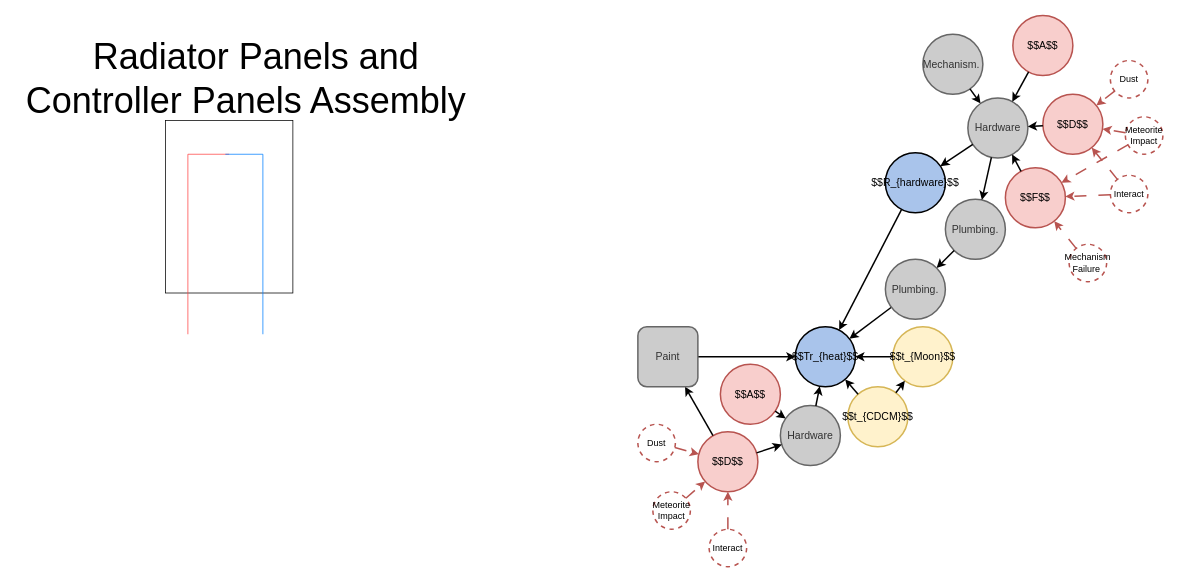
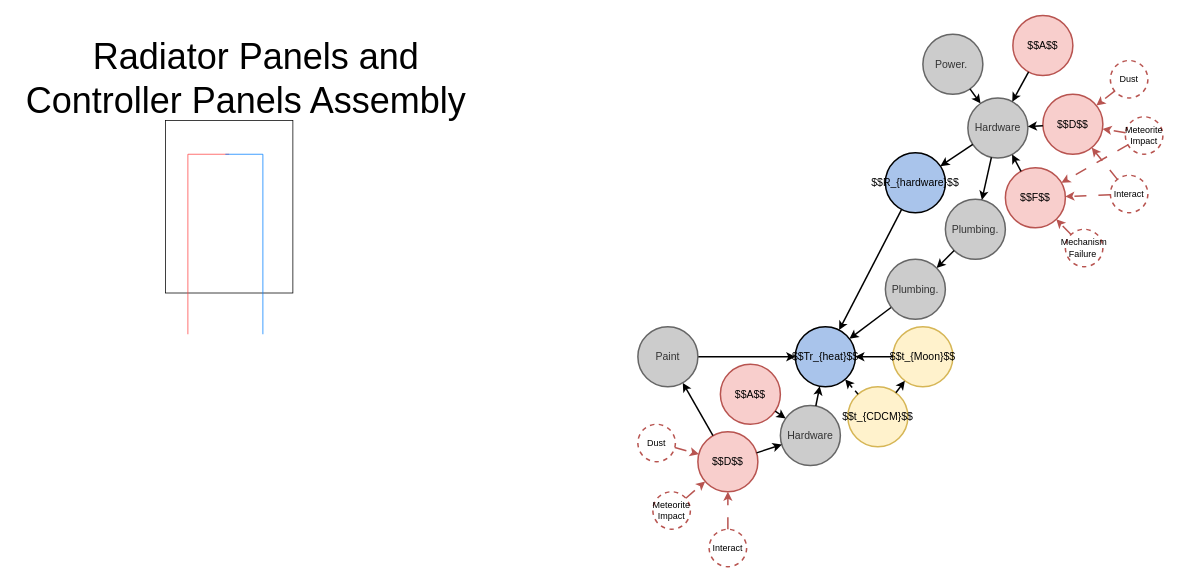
- <mxCell id="34" value="&lt;font style=&quot;font-size: 14px;&quot;&gt;Mechanism.&amp;nbsp;&lt;/font&gt;" style="ellipse;whiteSpace=wrap;html=1;aspect=fixed;fillColor=#CCCCCC;strokeColor=#666666;strokeWidth=2;fontColor=#333333;" parent="1" vertex="1"><mxGeometry x="1230" y="45" width="80" height="80" as="geometry" /></mxCell>
+ <mxCell id="34" value="&lt;font style=&quot;font-size: 14px;&quot;&gt;Power.&amp;nbsp;&lt;/font&gt;" style="ellipse;whiteSpace=wrap;html=1;aspect=fixed;fillColor=#CCCCCC;strokeColor=#666666;strokeWidth=2;fontColor=#333333;" parent="1" vertex="1"><mxGeometry x="1230" y="45" width="80" height="80" as="geometry" /></mxCell>
- <mxCell id="43" value="Mechanism Failure&amp;nbsp;" style="ellipse;whiteSpace=wrap;html=1;aspect=fixed;strokeWidth=2;strokeColor=#b85450;fillColor=#ffffff;dashed=1;" parent="1" vertex="1"><mxGeometry x="1425" y="325" width="50" height="50" as="geometry" /></mxCell>
+ <mxCell id="43" value="Mechanism Failure&amp;nbsp;" style="ellipse;whiteSpace=wrap;html=1;aspect=fixed;strokeWidth=2;strokeColor=#b85450;fillColor=#ffffff;dashed=1;" parent="1" vertex="1"><mxGeometry x="1420" y="305" width="50" height="50" as="geometry" /></mxCell>
- <mxCell id="25" value="&lt;font style=&quot;font-size: 14px;&quot;&gt;Paint&lt;/font&gt;" style="whiteSpace=wrap;html=1;aspect=fixed;fillColor=#CCCCCC;strokeColor=#666666;strokeWidth=2;fontColor=#333333;rounded=1;" parent="1" vertex="1"><mxGeometry x="850" y="435" width="80" height="80" as="geometry" /></mxCell>
+ <mxCell id="25" value="&lt;font style=&quot;font-size: 14px;&quot;&gt;Paint&lt;/font&gt;" style="ellipse;whiteSpace=wrap;html=1;aspect=fixed;fillColor=#CCCCCC;strokeColor=#666666;strokeWidth=2;fontColor=#333333;" parent="1" vertex="1"><mxGeometry x="850" y="435" width="80" height="80" as="geometry" /></mxCell>
- <mxCell id="28" value="" style="endArrow=classic;html=1;rounded=0;strokeWidth=2;" parent="1" source="27" target="9" edge="1"><mxGeometry width="50" height="50" relative="1" as="geometry"><mxPoint x="650" y="125" as="sourcePoint" /><mxPoint x="780" y="125" as="targetPoint" /></mxGeometry></mxCell>
+ <mxCell id="28" value="" style="endArrow=classic;html=1;rounded=0;strokeWidth=2;dashed=1;" parent="1" source="27" target="9" edge="1"><mxGeometry width="50" height="50" relative="1" as="geometry"><mxPoint x="650" y="125" as="sourcePoint" /><mxPoint x="780" y="125" as="targetPoint" /></mxGeometry></mxCell>
